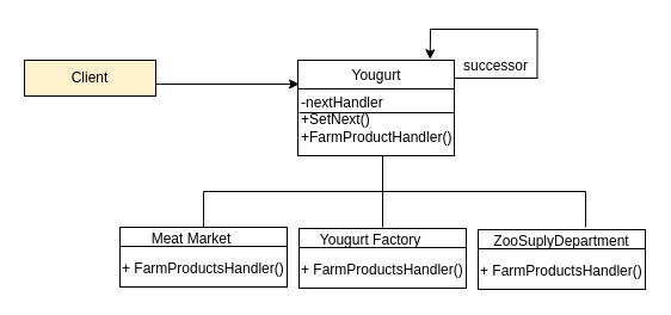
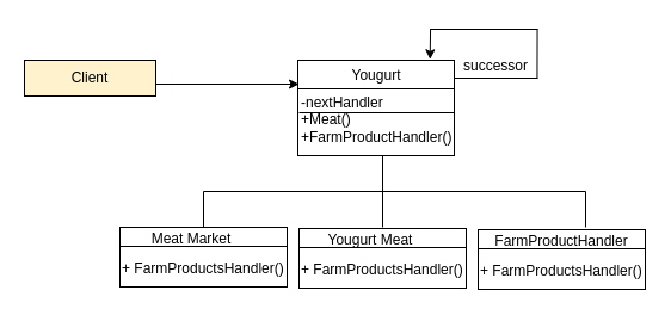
- <mxCell id="5" value="-nextHandler&lt;br&gt;+SetNext()&lt;br&gt;+FarmProductHandler()" style="text;html=1;strokeColor=none;fillColor=none;align=left;verticalAlign=middle;whiteSpace=wrap;rounded=0;" vertex="1" parent="1"><mxGeometry x="250" y="70" width="130" height="60" as="geometry" /></mxCell>
+ <mxCell id="5" value="-nextHandler&lt;br&gt;+Meat()&lt;br&gt;+FarmProductHandler()" style="text;html=1;strokeColor=none;fillColor=none;align=left;verticalAlign=middle;whiteSpace=wrap;rounded=0;" vertex="1" parent="1"><mxGeometry x="250" y="70" width="130" height="60" as="geometry" /></mxCell>
- <mxCell id="25" value="Yougurt Factory" style="text;html=1;strokeColor=none;fillColor=none;align=center;verticalAlign=middle;whiteSpace=wrap;rounded=0;" vertex="1" parent="1"><mxGeometry x="250" y="190" width="120" height="21" as="geometry" /></mxCell>
+ <mxCell id="25" value="Yougurt Meat" style="text;html=1;strokeColor=none;fillColor=none;align=center;verticalAlign=middle;whiteSpace=wrap;rounded=0;" vertex="1" parent="1"><mxGeometry x="250" y="190" width="120" height="21" as="geometry" /></mxCell>
- <mxCell id="29" value="ZooSuplyDepartment" style="text;html=1;strokeColor=none;fillColor=none;align=center;verticalAlign=middle;whiteSpace=wrap;rounded=0;" vertex="1" parent="1"><mxGeometry x="400" y="191" width="140" height="21" as="geometry" /></mxCell>
+ <mxCell id="29" value="FarmProductHandler" style="text;html=1;strokeColor=none;fillColor=none;align=center;verticalAlign=middle;whiteSpace=wrap;rounded=0;" vertex="1" parent="1"><mxGeometry x="400" y="191" width="140" height="21" as="geometry" /></mxCell>
